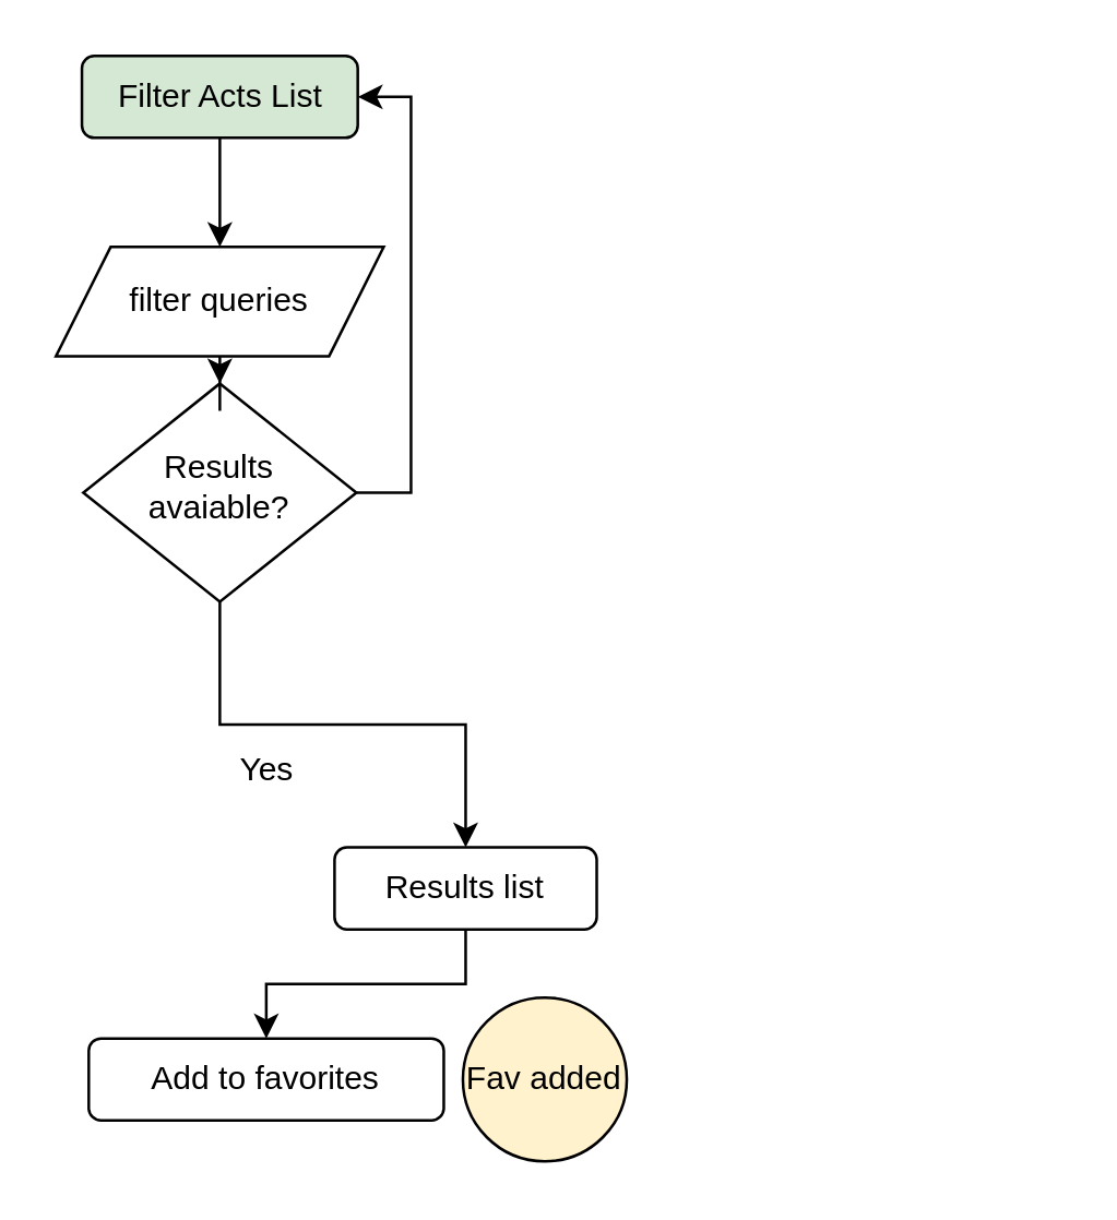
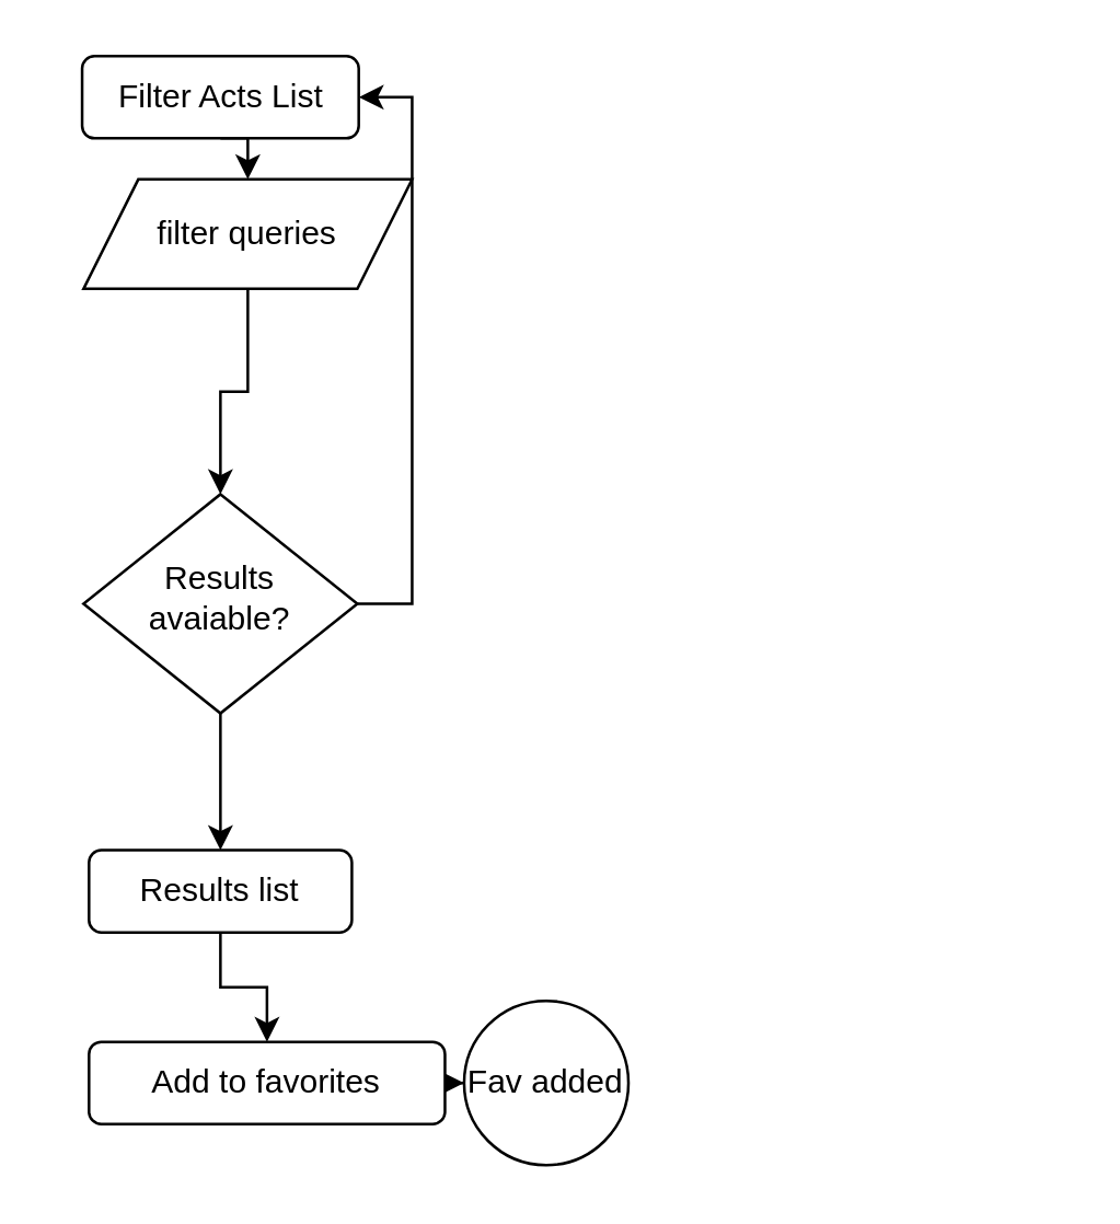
- <mxCell id="7" value="Filter Acts List" style="rounded=1;whiteSpace=wrap;html=1;fontSize=12;glass=0;strokeWidth=1;shadow=0;fillColor=#d5e8d4;" parent="1" vertex="1"><mxGeometry x="29.5" y="20" width="101" height="30" as="geometry" /></mxCell>
+ <mxCell id="7" value="Filter Acts List" style="rounded=1;whiteSpace=wrap;html=1;fontSize=12;glass=0;strokeWidth=1;shadow=0;" parent="1" vertex="1"><mxGeometry x="29.5" y="20" width="101" height="30" as="geometry" /></mxCell>
- <mxCell id="8" value="filter queries" style="shape=parallelogram;perimeter=parallelogramPerimeter;whiteSpace=wrap;html=1;fixedSize=1;" parent="1" vertex="1"><mxGeometry x="20" y="90" width="120" height="40" as="geometry" /></mxCell>
+ <mxCell id="8" value="filter queries" style="shape=parallelogram;perimeter=parallelogramPerimeter;whiteSpace=wrap;html=1;fixedSize=1;" parent="1" vertex="1"><mxGeometry x="30" y="65" width="120" height="40" as="geometry" /></mxCell>
- <mxCell id="4" value="Results avaiable?" style="rhombus;whiteSpace=wrap;html=1;shadow=0;fontFamily=Helvetica;fontSize=12;align=center;strokeWidth=1;spacing=6;spacingTop=-4;" parent="1" vertex="1"><mxGeometry x="30" y="140" width="100" height="80" as="geometry" /></mxCell>
+ <mxCell id="4" value="Results avaiable?" style="rhombus;whiteSpace=wrap;html=1;shadow=0;fontFamily=Helvetica;fontSize=12;align=center;strokeWidth=1;spacing=6;spacingTop=-4;" parent="1" vertex="1"><mxGeometry x="30" y="180" width="100" height="80" as="geometry" /></mxCell>
- <mxCell id="9" value="Yes" style="text;html=1;align=center;verticalAlign=middle;resizable=0;points=[];autosize=1;strokeColor=none;fillColor=none;" parent="1" vertex="1"><mxGeometry x="77" y="272" width="40" height="20" as="geometry" /></mxCell>
- <mxCell id="11" value="Results list" style="rounded=1;whiteSpace=wrap;html=1;fontSize=12;glass=0;strokeWidth=1;shadow=0;" parent="1" vertex="1"><mxGeometry x="122" y="310" width="96" height="30" as="geometry" /></mxCell>
+ <mxCell id="11" value="Results list" style="rounded=1;whiteSpace=wrap;html=1;fontSize=12;glass=0;strokeWidth=1;shadow=0;" parent="1" vertex="1"><mxGeometry x="32" y="310" width="96" height="30" as="geometry" /></mxCell>
+ <mxCell id="12" style="edgeStyle=orthogonalEdgeStyle;rounded=0;orthogonalLoop=1;jettySize=auto;html=1;exitX=1;exitY=0.5;exitDx=0;exitDy=0;" parent="1" source="13" target="15" edge="1"><mxGeometry relative="1" as="geometry"><mxPoint x="167" y="395" as="targetPoint" /></mxGeometry></mxCell>
- <mxCell id="15" value="Fav added" style="ellipse;whiteSpace=wrap;html=1;aspect=fixed;fillColor=#fff2cc;" parent="1" vertex="1"><mxGeometry x="169" y="365" width="60" height="60" as="geometry" /></mxCell>
+ <mxCell id="15" value="Fav added" style="ellipse;whiteSpace=wrap;html=1;aspect=fixed;" parent="1" vertex="1"><mxGeometry x="169" y="365" width="60" height="60" as="geometry" /></mxCell>
